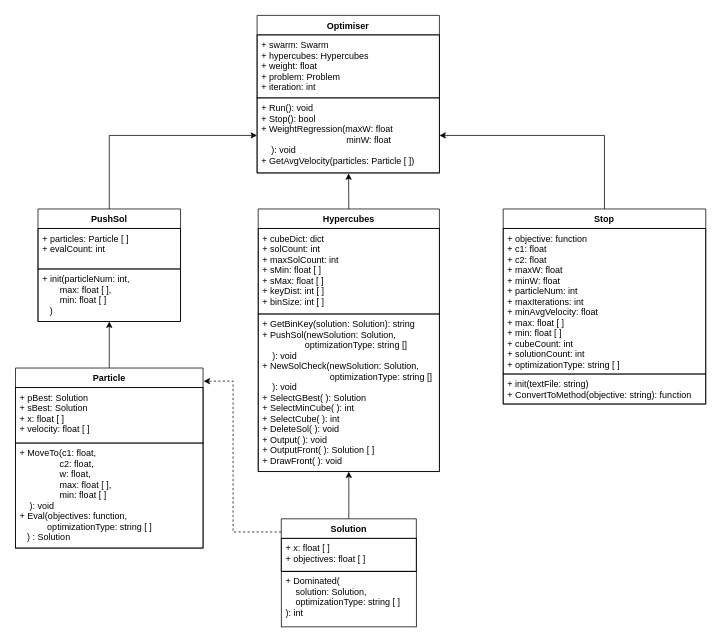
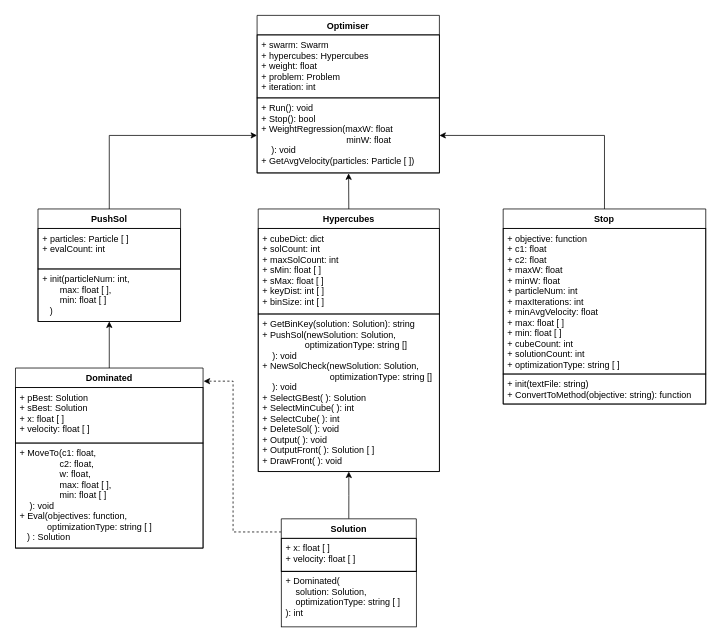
- <mxCell id="20" value="Particle" style="swimlane;fontStyle=1;align=center;verticalAlign=top;childLayout=stackLayout;horizontal=1;startSize=26;horizontalStack=0;resizeParent=1;resizeParentMax=0;resizeLast=0;collapsible=1;marginBottom=0;strokeColor=#000000;" parent="1" vertex="1"><mxGeometry x="20" y="490" width="250" height="240" as="geometry" /></mxCell>
+ <mxCell id="20" value="Dominated" style="swimlane;fontStyle=1;align=center;verticalAlign=top;childLayout=stackLayout;horizontal=1;startSize=26;horizontalStack=0;resizeParent=1;resizeParentMax=0;resizeLast=0;collapsible=1;marginBottom=0;strokeColor=#000000;" parent="1" vertex="1"><mxGeometry x="20" y="490" width="250" height="240" as="geometry" /></mxCell>
- <mxCell id="16" value="+ x: float [ ]&#10;+ objectives: float [ ] " style="text;fillColor=none;align=left;verticalAlign=top;spacingLeft=4;spacingRight=4;overflow=hidden;rotatable=0;points=[[0,0.5],[1,0.5]];portConstraint=eastwest;strokeColor=#000000;fontColor=#000000;" parent="15" vertex="1"><mxGeometry y="26" width="180" height="44" as="geometry" /></mxCell>
+ <mxCell id="16" value="+ x: float [ ]&#10;+ velocity: float [ ] " style="text;fillColor=none;align=left;verticalAlign=top;spacingLeft=4;spacingRight=4;overflow=hidden;rotatable=0;points=[[0,0.5],[1,0.5]];portConstraint=eastwest;strokeColor=#000000;fontColor=#000000;" parent="15" vertex="1"><mxGeometry y="26" width="180" height="44" as="geometry" /></mxCell>
